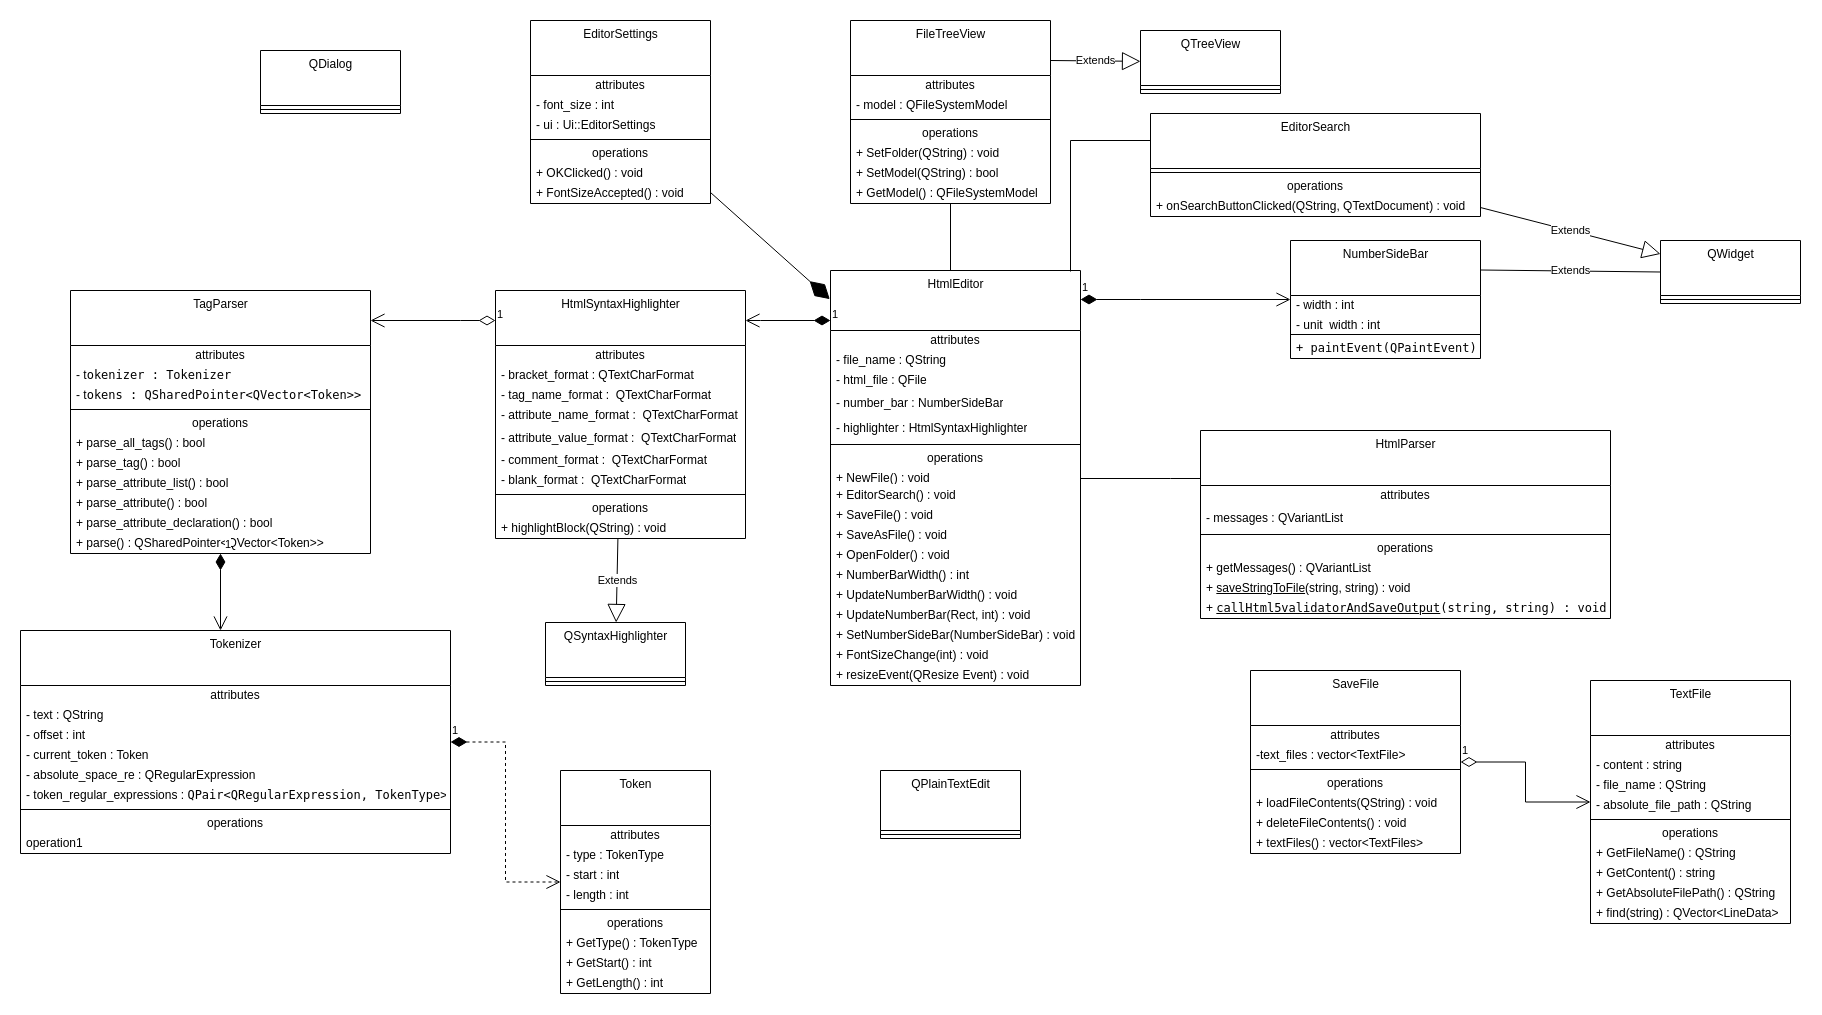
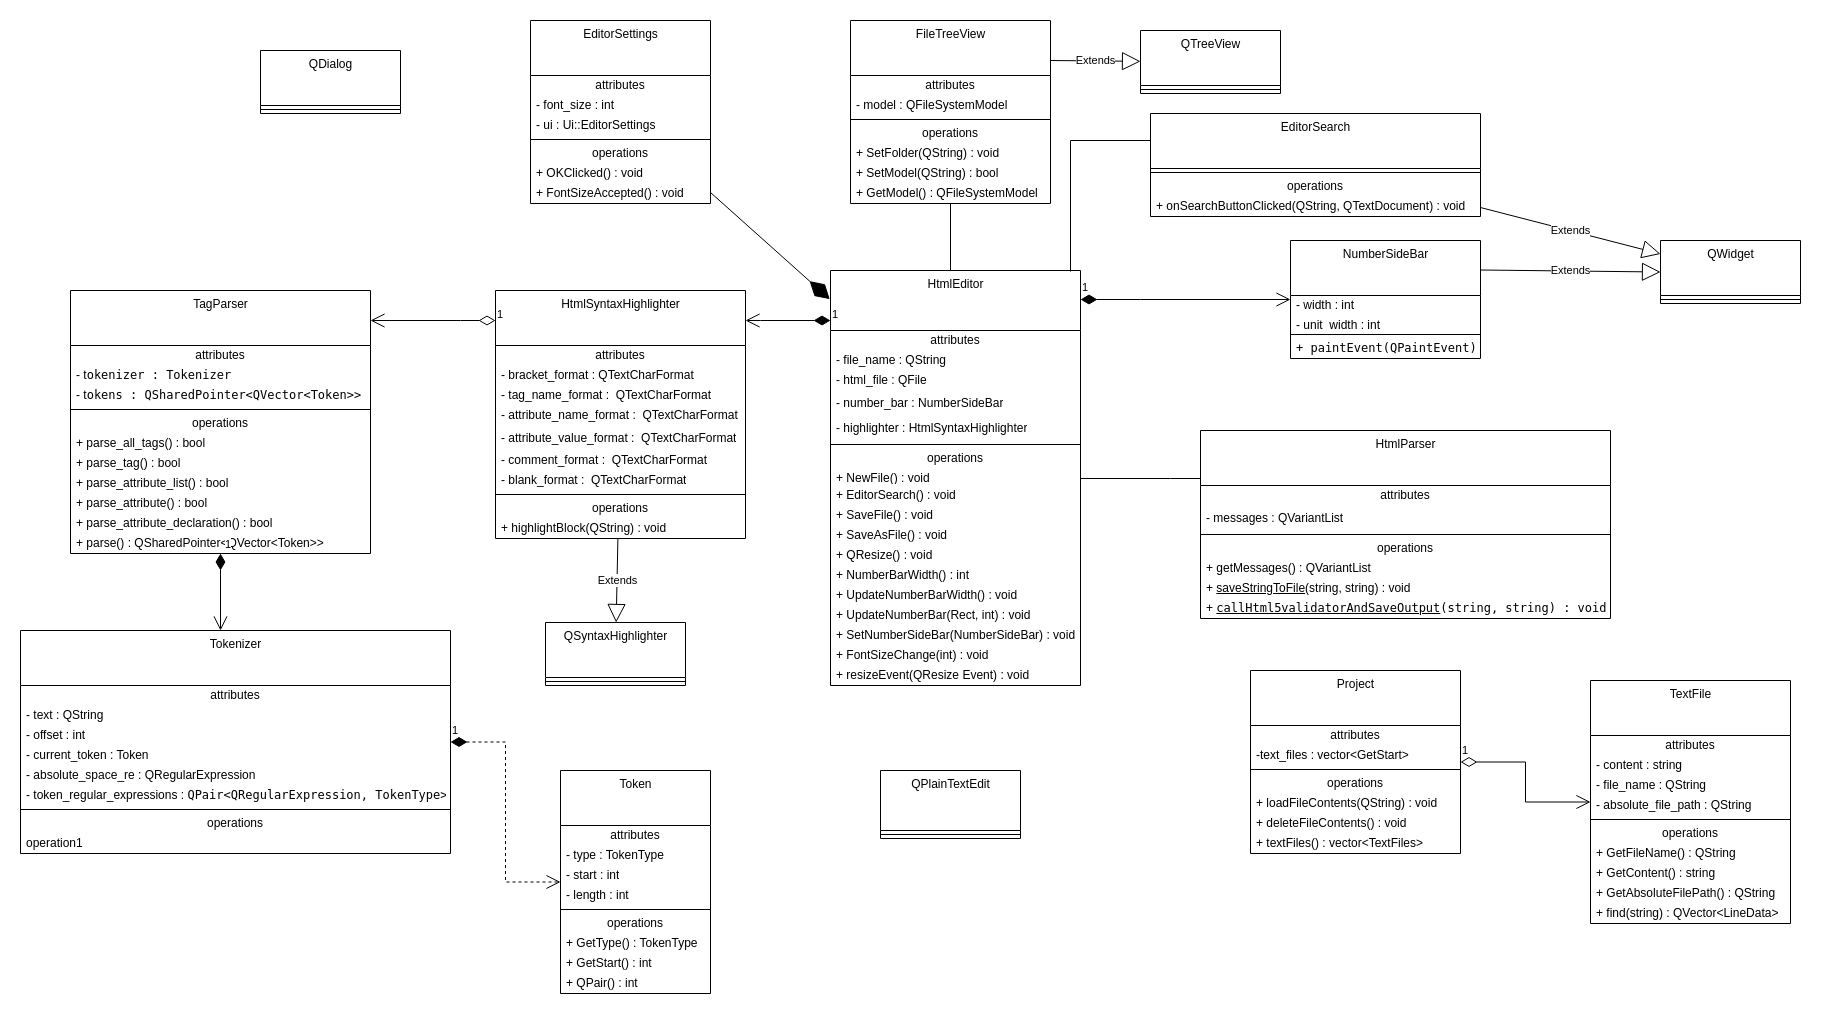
- <mxCell id="26" value="Extends" style="endArrow=none;endSize=16;endFill=0;html=1;rounded=0;fontColor=#000000;entryX=0;entryY=0.5;entryDx=0;entryDy=0;exitX=1;exitY=0.25;exitDx=0;exitDy=0;" parent="1" source="21" target="29" edge="1"><mxGeometry width="160" relative="1" as="geometry"><mxPoint x="1305" y="420" as="sourcePoint" /><mxPoint x="1378.055" y="430" as="targetPoint" /></mxGeometry></mxCell>
+ <mxCell id="26" value="Extends" style="endArrow=block;endSize=16;endFill=0;html=1;rounded=0;fontColor=#000000;entryX=0;entryY=0.5;entryDx=0;entryDy=0;exitX=1;exitY=0.25;exitDx=0;exitDy=0;" parent="1" source="21" target="29" edge="1"><mxGeometry width="160" relative="1" as="geometry"><mxPoint x="1305" y="420" as="sourcePoint" /><mxPoint x="1378.055" y="430" as="targetPoint" /></mxGeometry></mxCell>
- <mxCell id="14" value="+ OpenFolder() : void" style="text;html=1;strokeColor=none;fillColor=none;align=left;verticalAlign=middle;spacingLeft=4;spacingRight=4;overflow=hidden;rotatable=0;points=[[0,0.5],[1,0.5]];portConstraint=eastwest;" parent="2" vertex="1"><mxGeometry y="275" width="250" height="20" as="geometry" /></mxCell>
+ <mxCell id="14" value="+ QResize() : void" style="text;html=1;strokeColor=none;fillColor=none;align=left;verticalAlign=middle;spacingLeft=4;spacingRight=4;overflow=hidden;rotatable=0;points=[[0,0.5],[1,0.5]];portConstraint=eastwest;" parent="2" vertex="1"><mxGeometry y="275" width="250" height="20" as="geometry" /></mxCell>
- <mxCell id="113" value="SaveFile&lt;br&gt;" style="swimlane;fontStyle=0;align=center;verticalAlign=top;childLayout=stackLayout;horizontal=1;startSize=55;horizontalStack=0;resizeParent=1;resizeParentMax=0;resizeLast=0;collapsible=0;marginBottom=0;html=1;" parent="1" vertex="1"><mxGeometry x="1250" y="670" width="210" height="183" as="geometry" /></mxCell>
+ <mxCell id="113" value="Project&lt;br&gt;" style="swimlane;fontStyle=0;align=center;verticalAlign=top;childLayout=stackLayout;horizontal=1;startSize=55;horizontalStack=0;resizeParent=1;resizeParentMax=0;resizeLast=0;collapsible=0;marginBottom=0;html=1;" parent="1" vertex="1"><mxGeometry x="1250" y="670" width="210" height="183" as="geometry" /></mxCell>
- <mxCell id="115" value="-text_files : vector&amp;lt;TextFile&amp;gt;" style="text;html=1;strokeColor=none;fillColor=none;align=left;verticalAlign=middle;spacingLeft=4;spacingRight=4;overflow=hidden;rotatable=0;points=[[0,0.5],[1,0.5]];portConstraint=eastwest;" parent="113" vertex="1"><mxGeometry y="75" width="210" height="20" as="geometry" /></mxCell>
+ <mxCell id="115" value="-text_files : vector&amp;lt;GetStart&amp;gt;" style="text;html=1;strokeColor=none;fillColor=none;align=left;verticalAlign=middle;spacingLeft=4;spacingRight=4;overflow=hidden;rotatable=0;points=[[0,0.5],[1,0.5]];portConstraint=eastwest;" parent="113" vertex="1"><mxGeometry y="75" width="210" height="20" as="geometry" /></mxCell>
- <mxCell id="91" value="+ GetLength() : int" style="text;html=1;strokeColor=none;fillColor=none;align=left;verticalAlign=middle;spacingLeft=4;spacingRight=4;overflow=hidden;rotatable=0;points=[[0,0.5],[1,0.5]];portConstraint=eastwest;" parent="82" vertex="1"><mxGeometry y="203" width="150" height="20" as="geometry" /></mxCell>
+ <mxCell id="91" value="+ QPair() : int" style="text;html=1;strokeColor=none;fillColor=none;align=left;verticalAlign=middle;spacingLeft=4;spacingRight=4;overflow=hidden;rotatable=0;points=[[0,0.5],[1,0.5]];portConstraint=eastwest;" parent="82" vertex="1"><mxGeometry y="203" width="150" height="20" as="geometry" /></mxCell>
